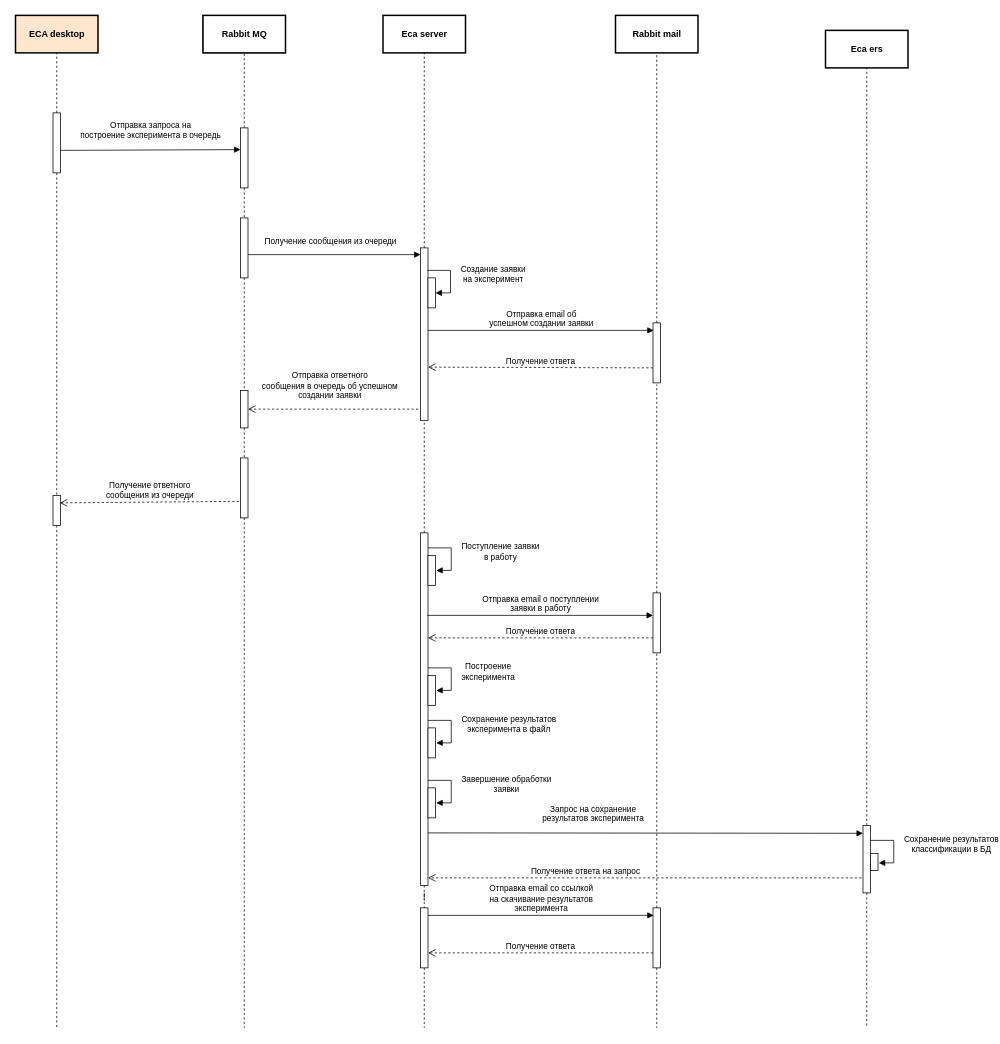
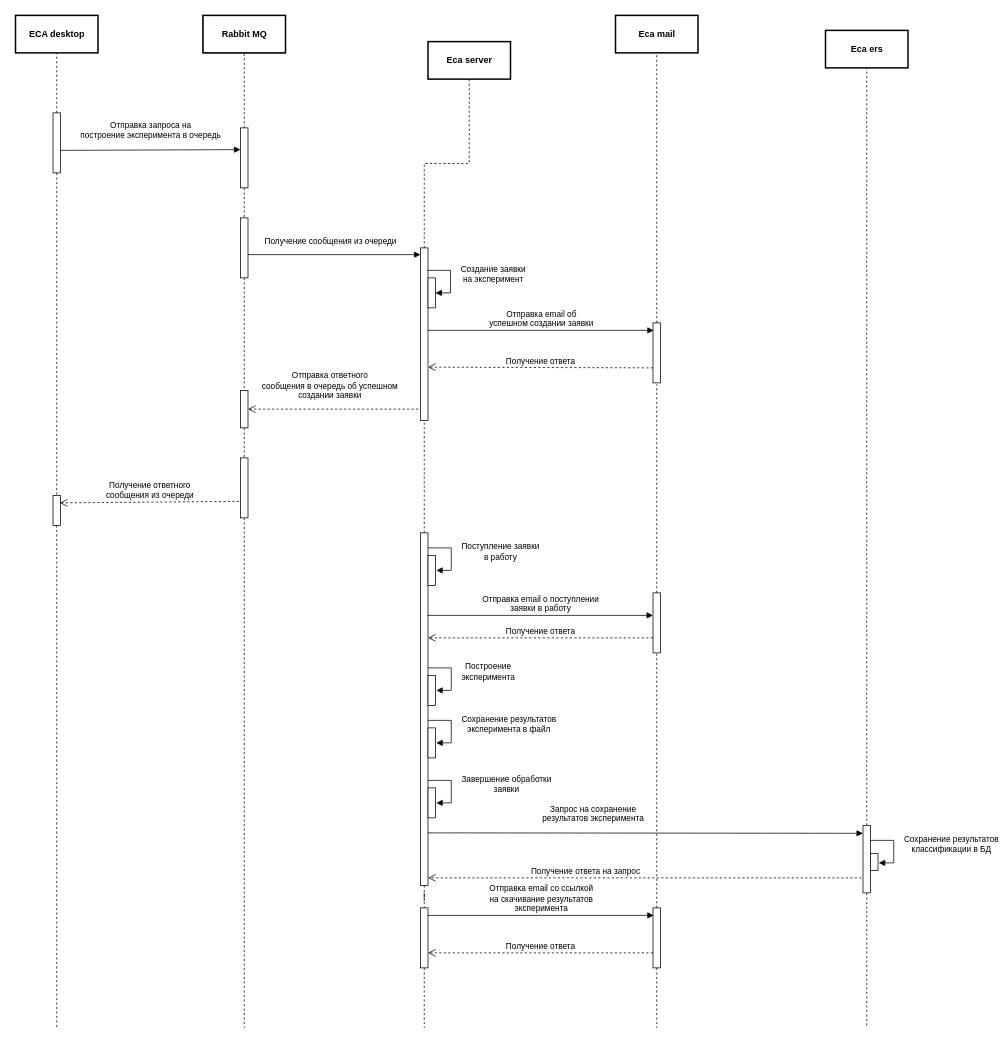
- <mxCell id="5" value="&lt;b&gt;ECA desktop&lt;/b&gt;" style="html=1;strokeWidth=2;fillColor=#ffe6cc;" parent="1" vertex="1"><mxGeometry x="20" y="20" width="110" height="50" as="geometry" /></mxCell>
+ <mxCell id="5" value="&lt;b&gt;ECA desktop&lt;/b&gt;" style="html=1;strokeWidth=2;" parent="1" vertex="1"><mxGeometry x="20" y="20" width="110" height="50" as="geometry" /></mxCell>
- <mxCell id="11" value="&lt;b&gt;Eca server&lt;/b&gt;" style="html=1;strokeWidth=2;" parent="1" vertex="1"><mxGeometry x="510" y="20" width="110" height="50" as="geometry" /></mxCell>
+ <mxCell id="11" value="&lt;b&gt;Eca server&lt;/b&gt;" style="html=1;strokeWidth=2;" parent="1" vertex="1"><mxGeometry x="570" y="55" width="110" height="50" as="geometry" /></mxCell>
- <mxCell id="29" value="&lt;b&gt;Rabbit mail&lt;/b&gt;" style="html=1;strokeWidth=2;" parent="1" vertex="1"><mxGeometry x="820" y="20" width="110" height="50" as="geometry" /></mxCell>
+ <mxCell id="29" value="&lt;b&gt;Eca mail&lt;/b&gt;" style="html=1;strokeWidth=2;" parent="1" vertex="1"><mxGeometry x="820" y="20" width="110" height="50" as="geometry" /></mxCell>
